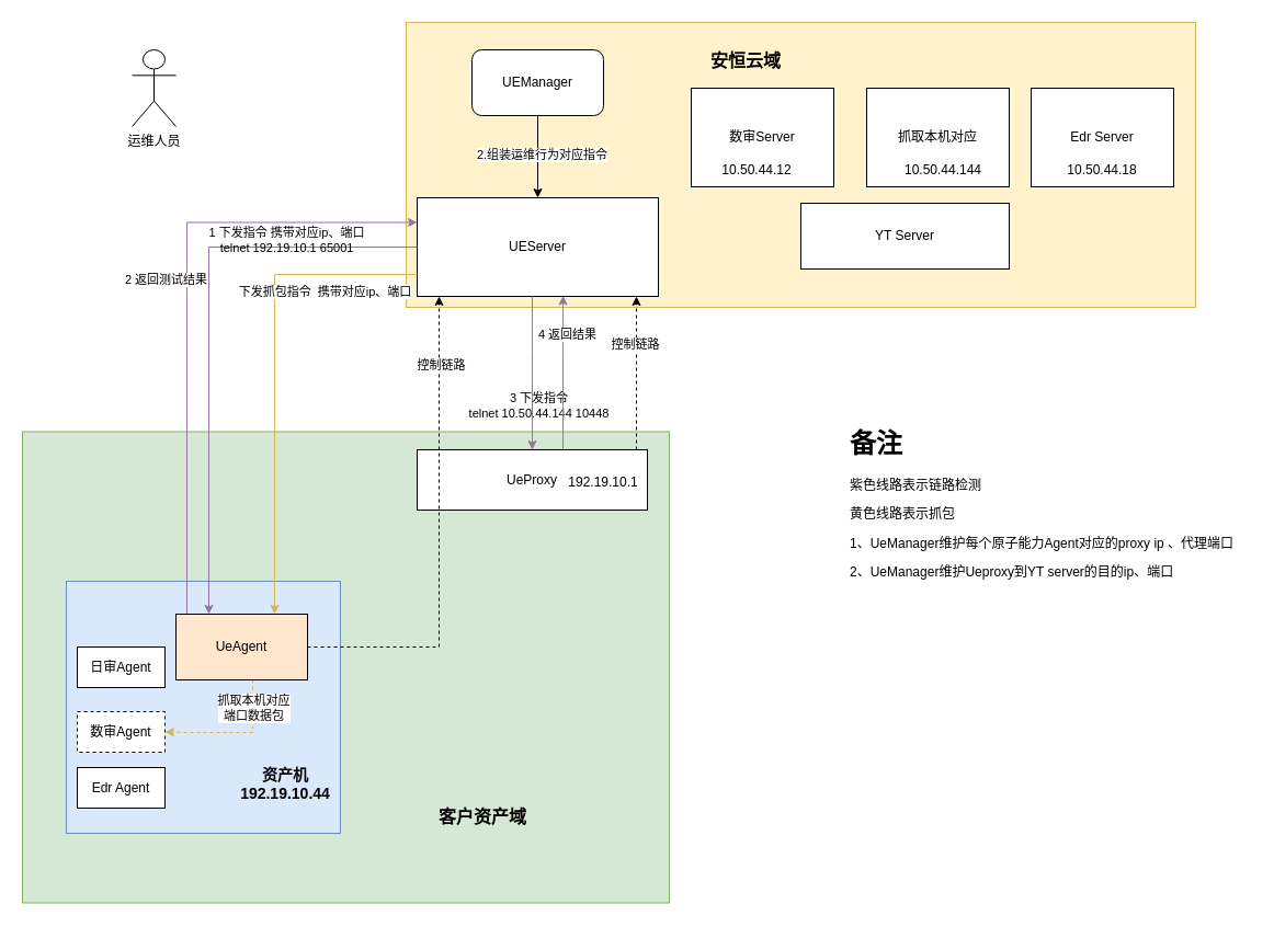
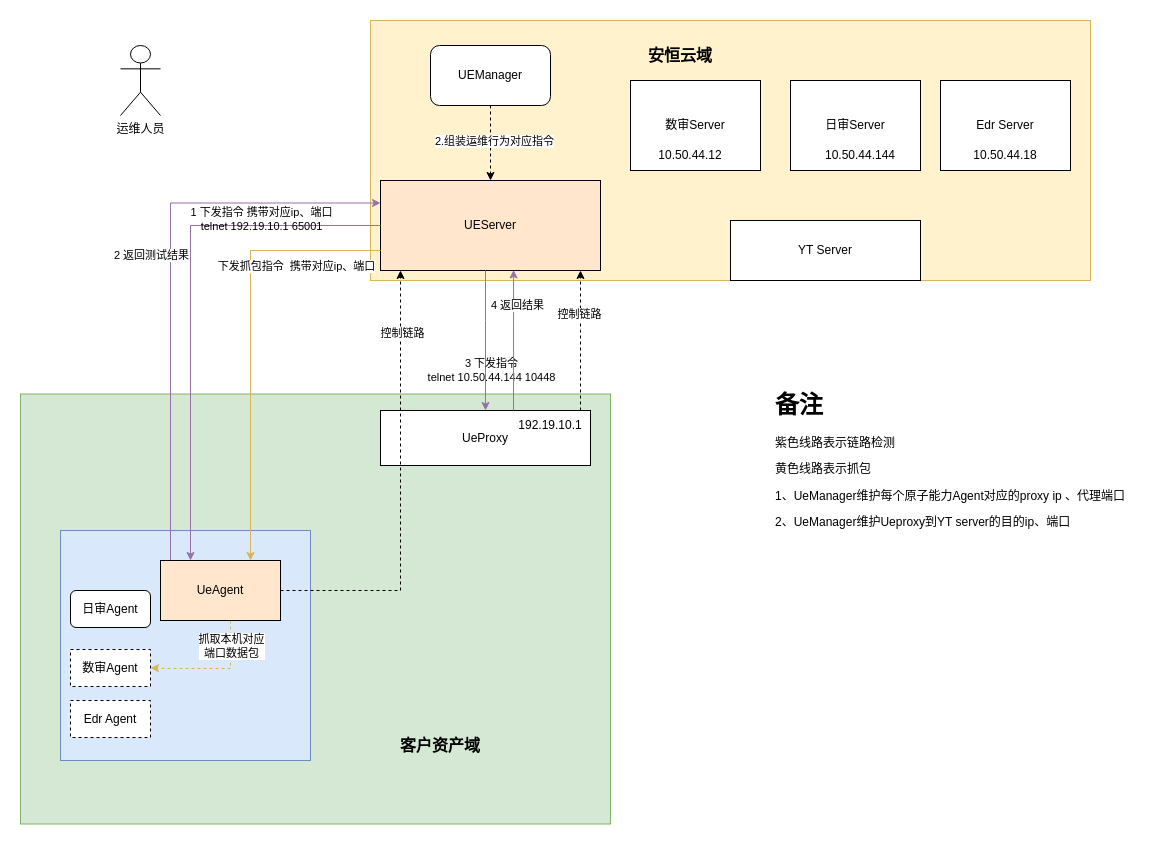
- <mxCell id="10" style="edgeStyle=orthogonalEdgeStyle;rounded=0;orthogonalLoop=1;jettySize=auto;html=1;" parent="1" source="12" target="5" edge="1"><mxGeometry relative="1" as="geometry" /></mxCell>
+ <mxCell id="10" style="edgeStyle=orthogonalEdgeStyle;rounded=0;orthogonalLoop=1;jettySize=auto;html=1;dashed=1;" parent="1" source="12" target="5" edge="1"><mxGeometry relative="1" as="geometry" /></mxCell>
- <mxCell id="6" value="抓取本机对应" style="rounded=0;whiteSpace=wrap;html=1;" parent="1" vertex="1"><mxGeometry x="790" y="80" width="130" height="90" as="geometry" /></mxCell>
+ <mxCell id="6" value="日审Server" style="rounded=0;whiteSpace=wrap;html=1;" parent="1" vertex="1"><mxGeometry x="790" y="80" width="130" height="90" as="geometry" /></mxCell>
- <mxCell id="44" value="YT Server" style="rounded=0;whiteSpace=wrap;html=1;" vertex="1" parent="1"><mxGeometry x="730" y="185" width="190" height="60" as="geometry" /></mxCell>
+ <mxCell id="44" value="YT Server" style="rounded=0;whiteSpace=wrap;html=1;" vertex="1" parent="1"><mxGeometry x="730" y="220" width="190" height="60" as="geometry" /></mxCell>
- <mxCell id="5" value="UEServer" style="rounded=0;whiteSpace=wrap;html=1;" parent="1" vertex="1"><mxGeometry x="380" y="180" width="220" height="90" as="geometry" /></mxCell>
+ <mxCell id="5" value="UEServer" style="rounded=0;whiteSpace=wrap;html=1;fillColor=#ffe6cc;" parent="1" vertex="1"><mxGeometry x="380" y="180" width="220" height="90" as="geometry" /></mxCell>
- <mxCell id="43" value="192.19.10.1" style="text;html=1;strokeColor=none;fillColor=none;align=center;verticalAlign=middle;whiteSpace=wrap;rounded=0;" vertex="1" parent="1"><mxGeometry x="520" y="425" width="60" height="30" as="geometry" /></mxCell>
+ <mxCell id="43" value="192.19.10.1" style="text;html=1;strokeColor=none;fillColor=none;align=center;verticalAlign=middle;whiteSpace=wrap;rounded=0;" vertex="1" parent="1"><mxGeometry x="520" y="410" width="60" height="30" as="geometry" /></mxCell>
- <mxCell id="18" value="日审Agent" style="rounded=0;whiteSpace=wrap;html=1;" parent="1" vertex="1"><mxGeometry x="70" y="590" width="80" height="37" as="geometry" /></mxCell>
+ <mxCell id="18" value="日审Agent" style="whiteSpace=wrap;html=1;rounded=1;" parent="1" vertex="1"><mxGeometry x="70" y="590" width="80" height="37" as="geometry" /></mxCell>
- <mxCell id="26" value="&lt;b&gt;&lt;font style=&quot;font-size: 14px;&quot;&gt;资产机&lt;br&gt;192.19.10.44&lt;br&gt;&lt;/font&gt;&lt;/b&gt;" style="text;html=1;strokeColor=none;fillColor=none;align=center;verticalAlign=middle;whiteSpace=wrap;rounded=0;" parent="1" vertex="1"><mxGeometry x="230" y="700" width="60" height="30" as="geometry" /></mxCell>
- <mxCell id="20" value="Edr Agent" style="rounded=0;whiteSpace=wrap;html=1;" parent="1" vertex="1"><mxGeometry x="70" y="700" width="80" height="37" as="geometry" /></mxCell>
+ <mxCell id="20" value="Edr Agent" style="rounded=0;whiteSpace=wrap;html=1;dashed=1;" parent="1" vertex="1"><mxGeometry x="70" y="700" width="80" height="37" as="geometry" /></mxCell>
